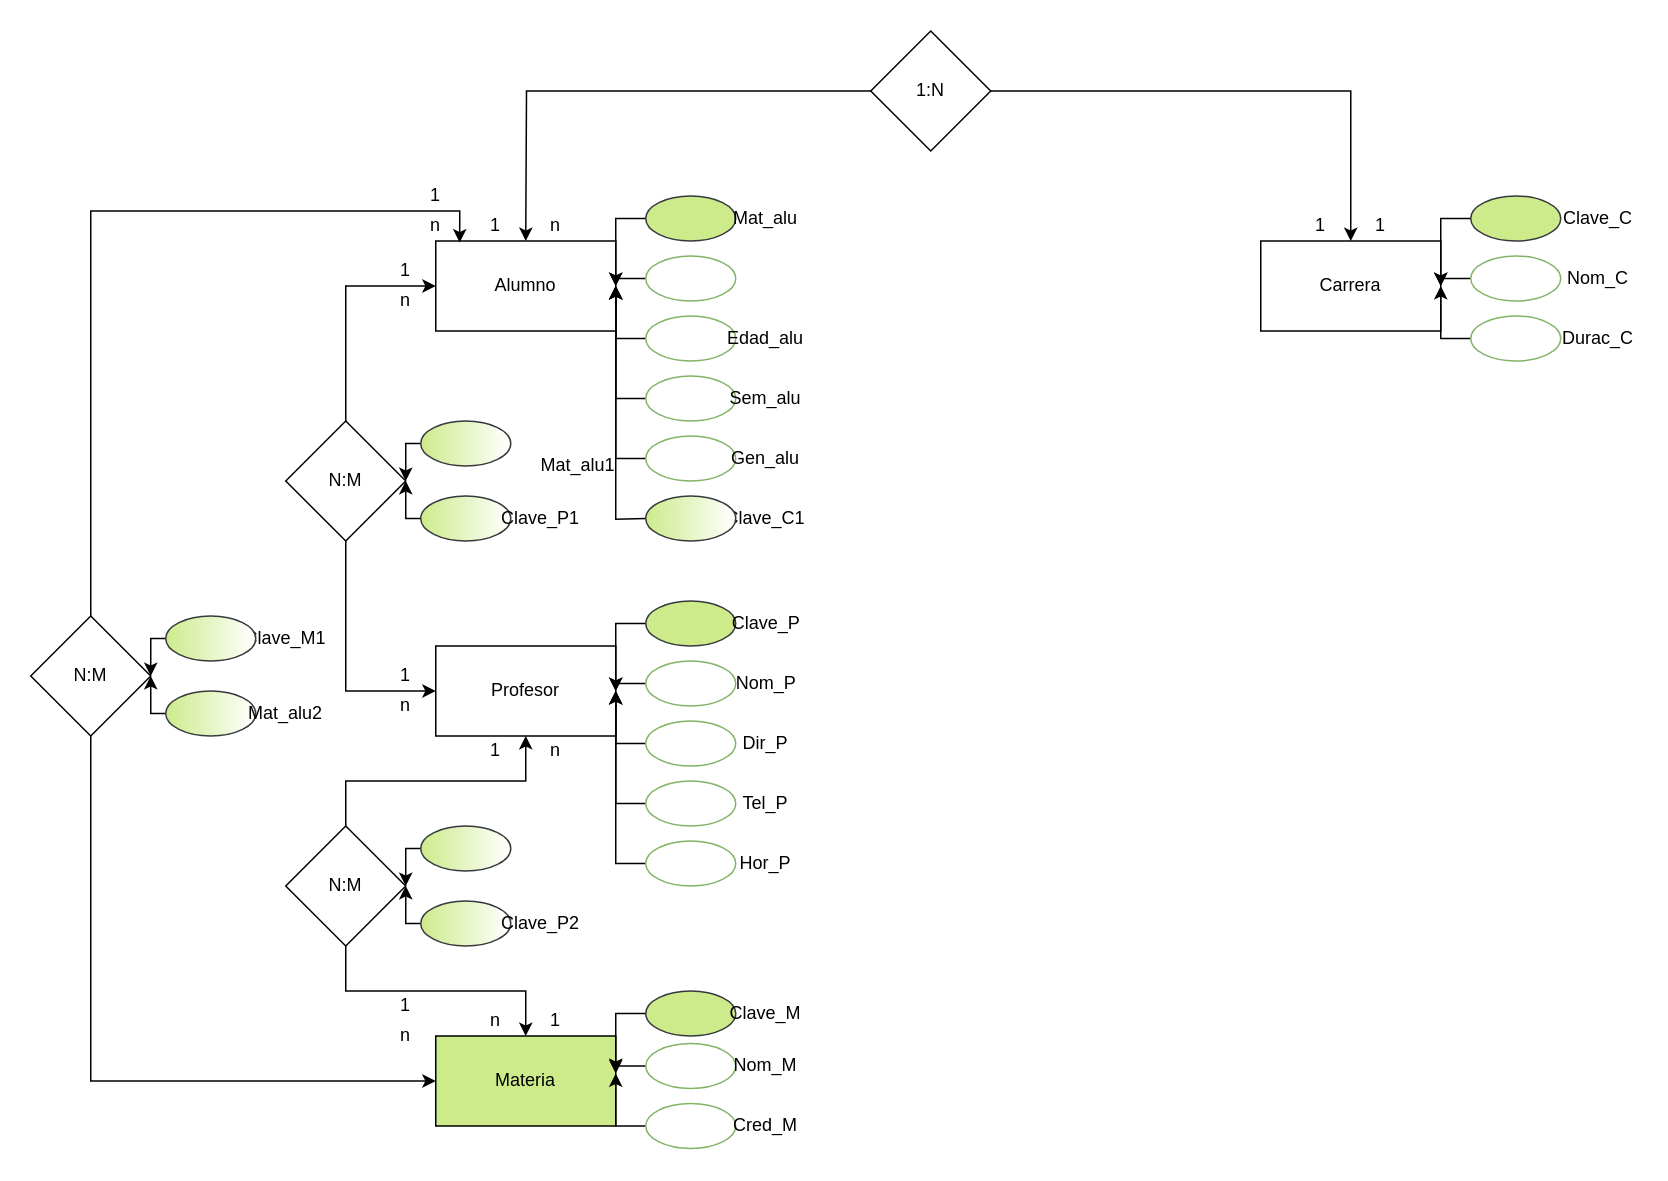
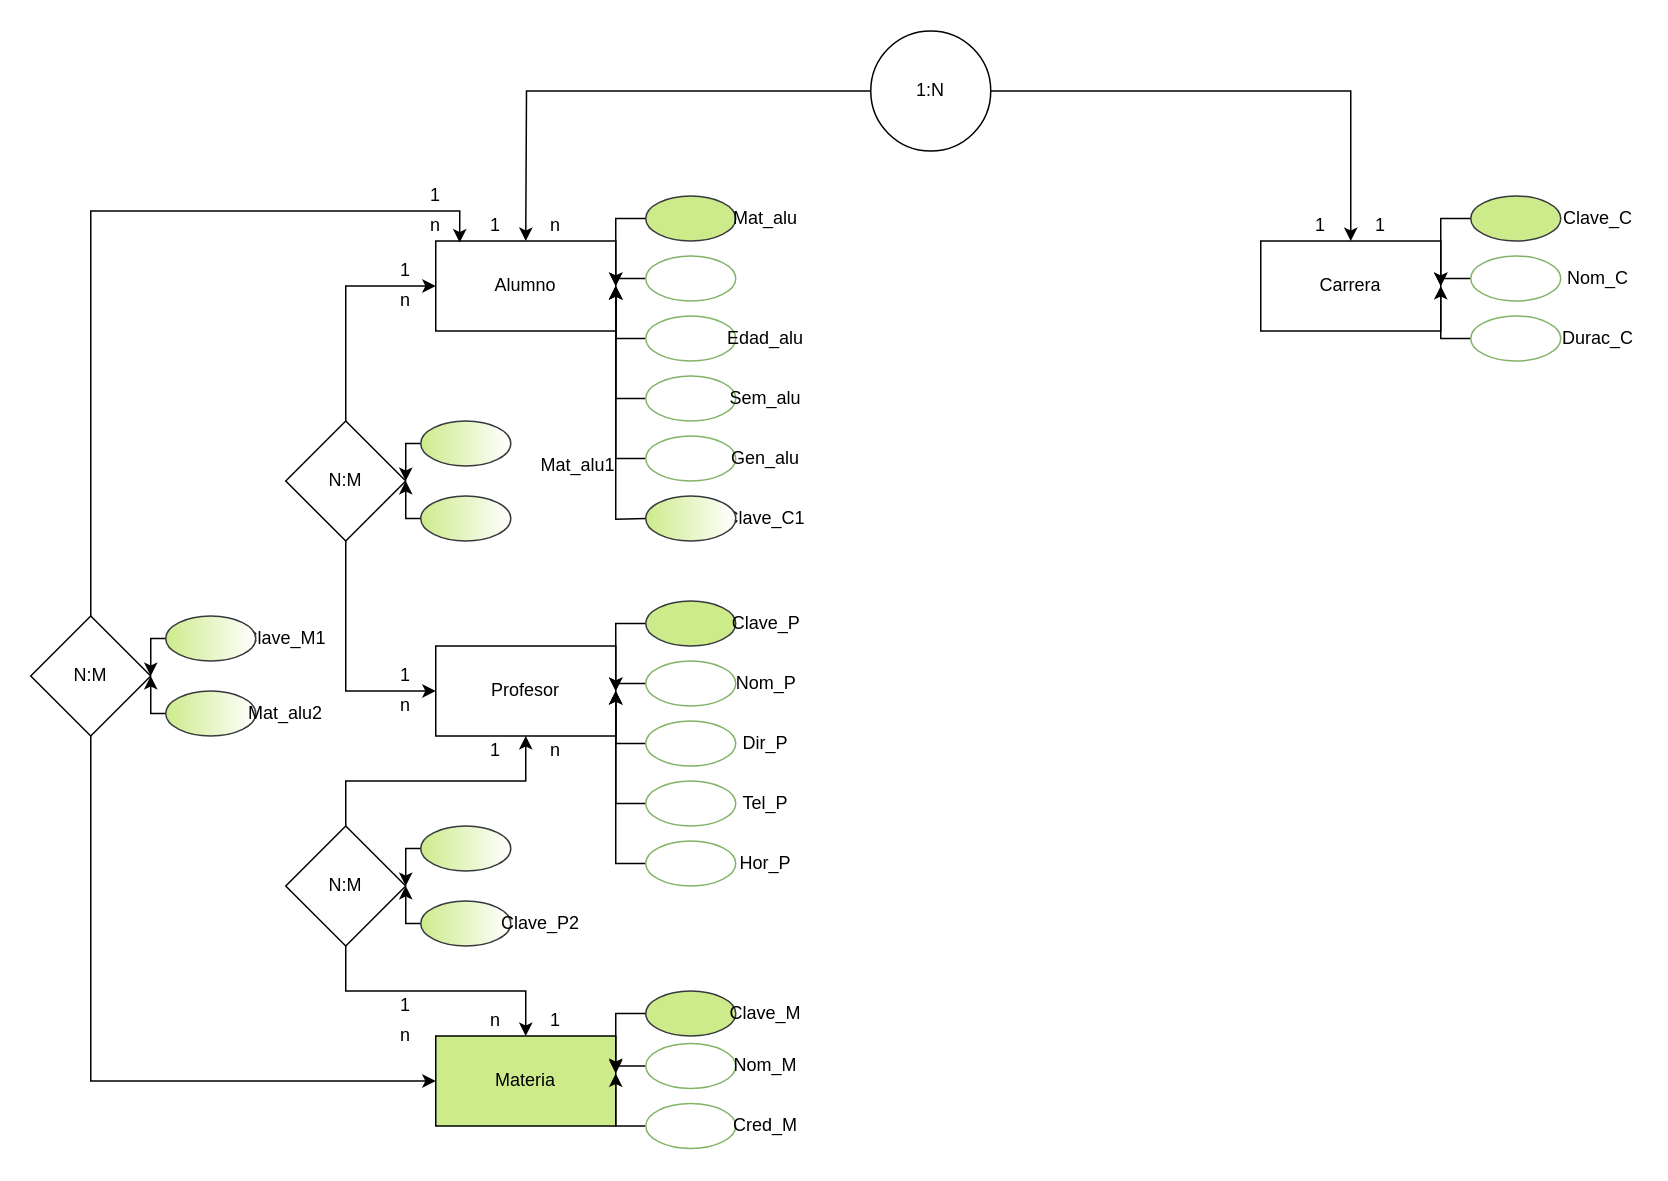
- <mxCell id="43" value="1:N" style="rhombus;whiteSpace=wrap;html=1;fillColor=none;" parent="1" vertex="1"><mxGeometry x="580" y="20" width="80" height="80" as="geometry" /></mxCell>
+ <mxCell id="43" value="1:N" style="ellipse;whiteSpace=wrap;html=1;fillColor=none;" parent="1" vertex="1"><mxGeometry x="580" y="20" width="80" height="80" as="geometry" /></mxCell>
- <mxCell id="73" value="Clave_P1" style="text;html=1;strokeColor=none;fillColor=none;align=center;verticalAlign=middle;whiteSpace=wrap;rounded=0;" parent="1" vertex="1"><mxGeometry x="340" y="335" width="40" height="20" as="geometry" /></mxCell>
